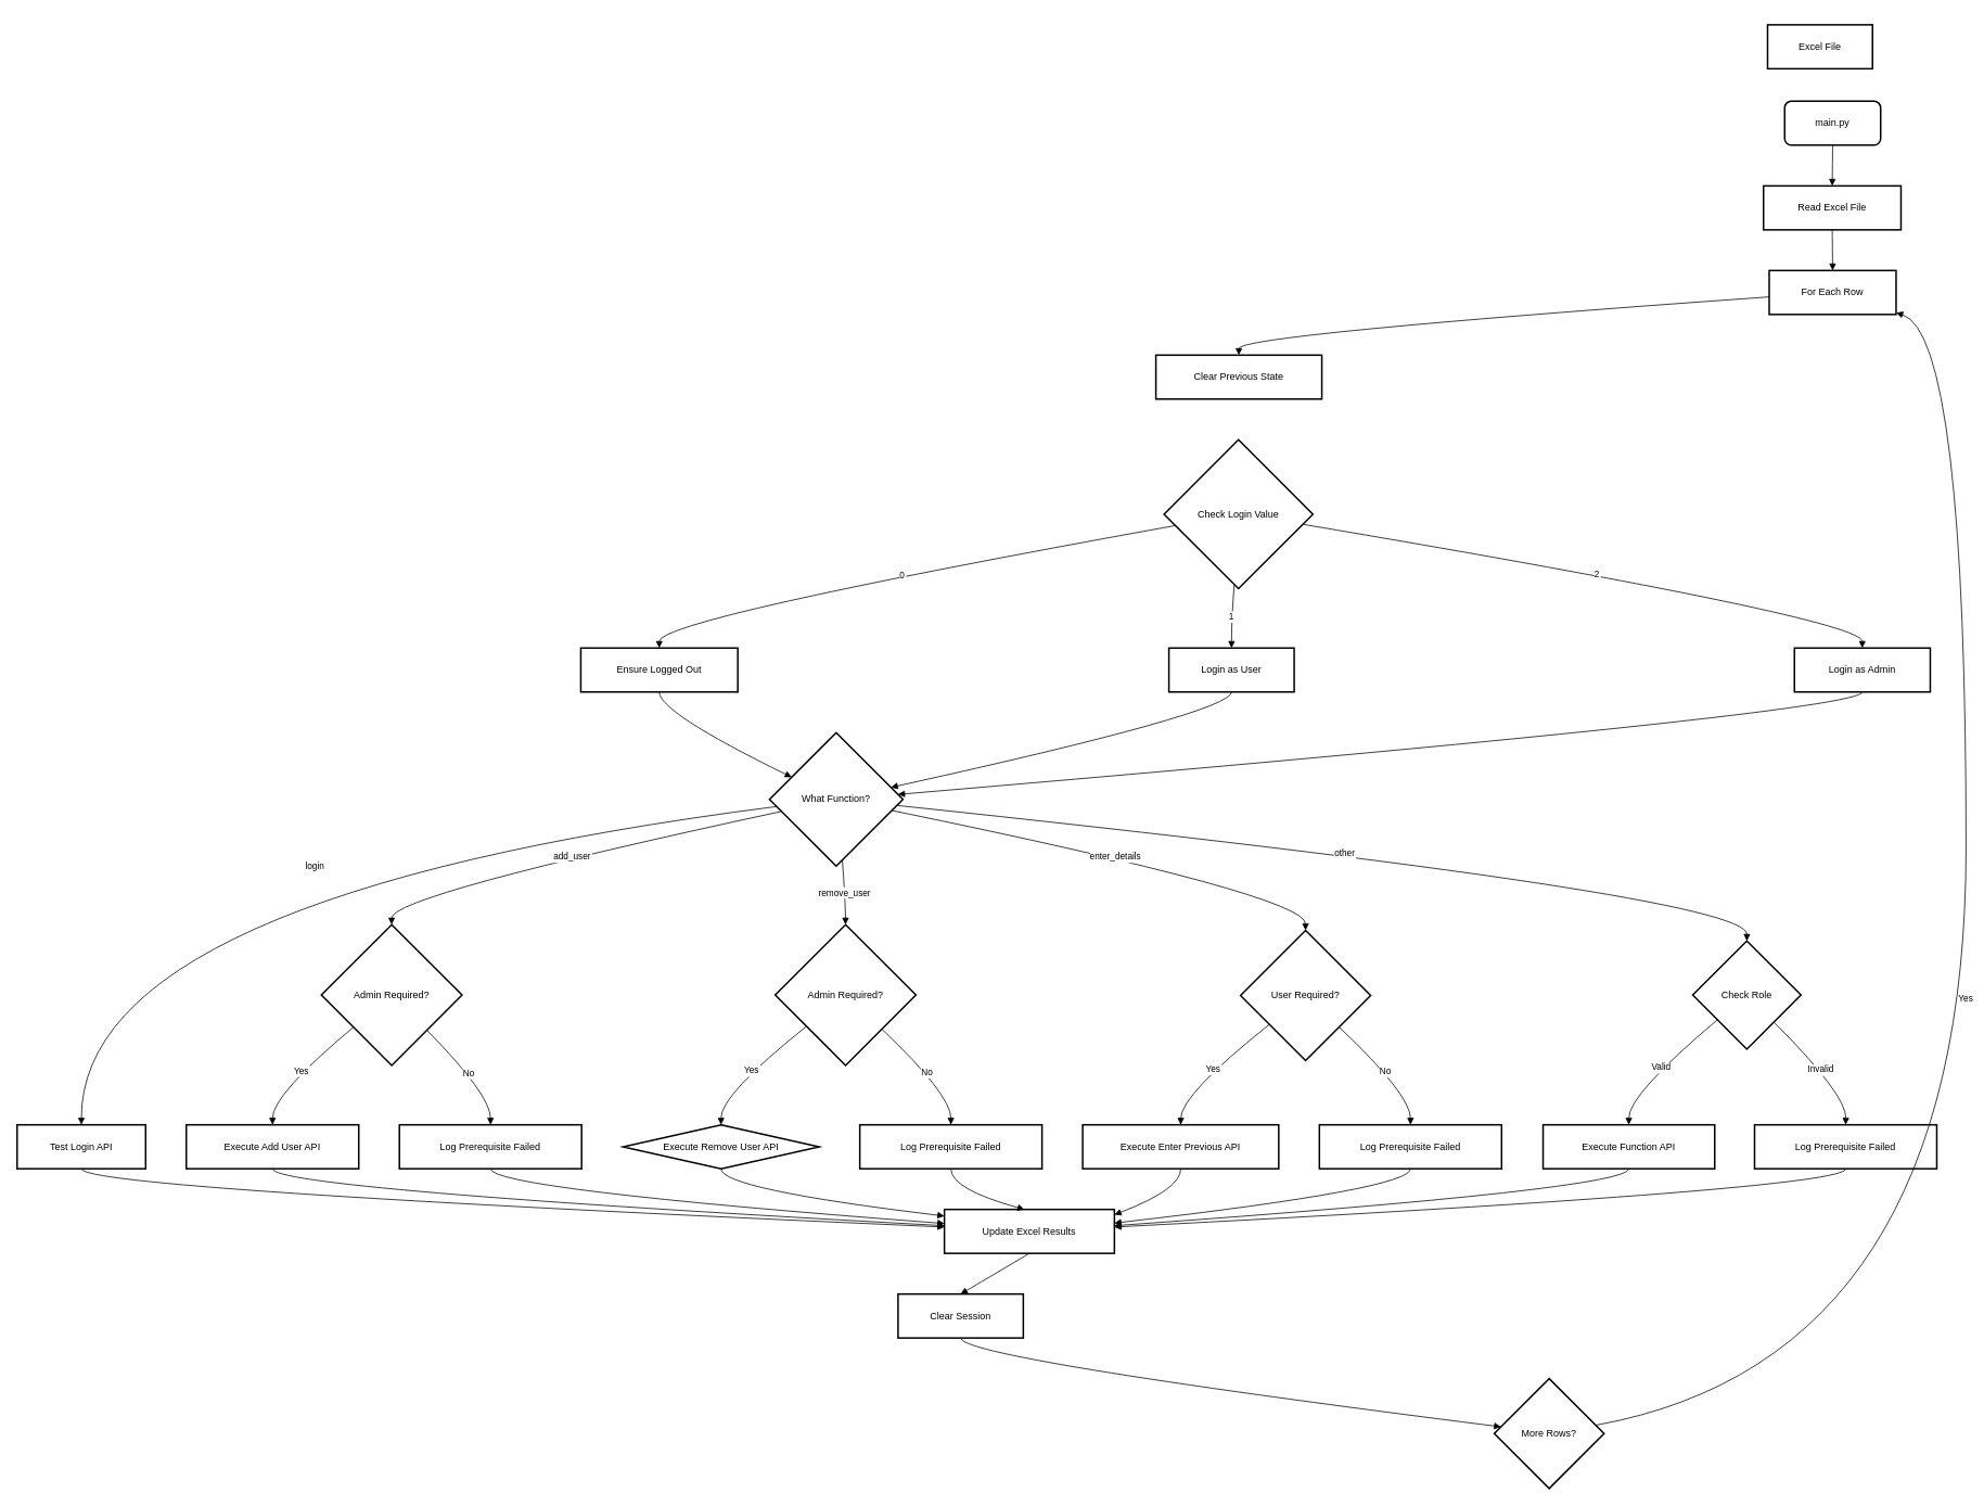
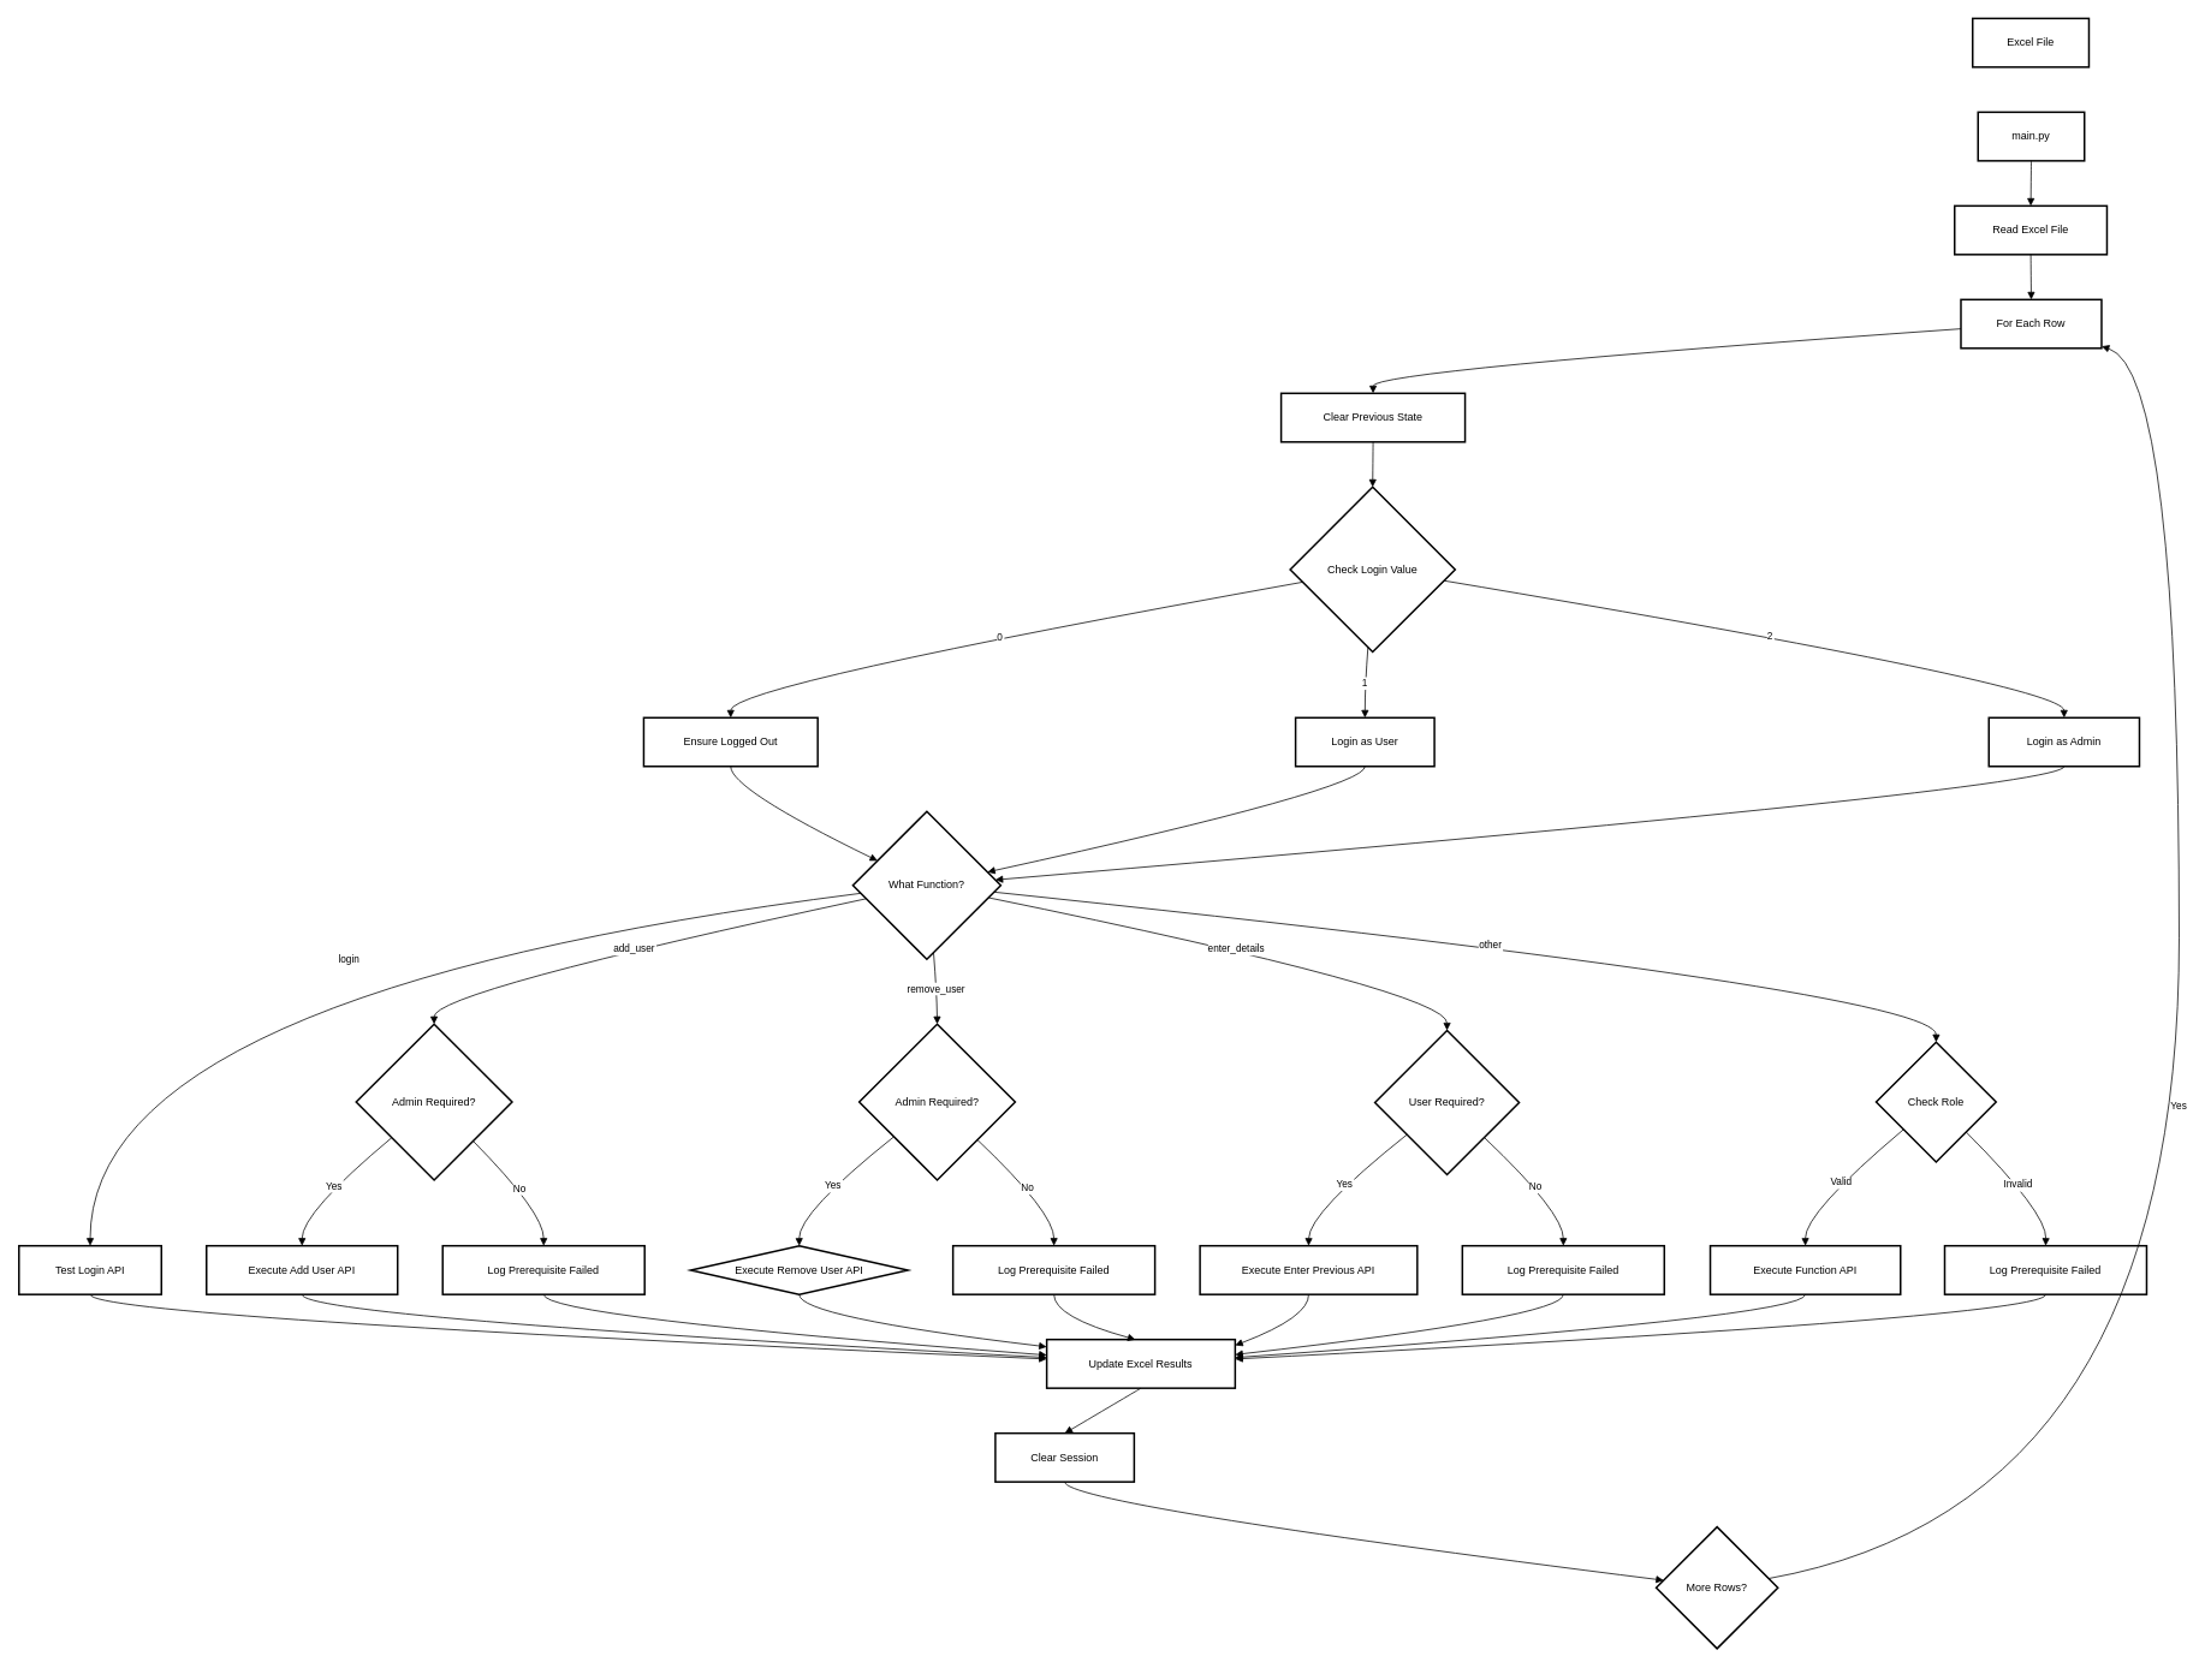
- <mxCell id="2" value="Excel File" style="whiteSpace=wrap;strokeWidth=2;" vertex="1" parent="1"><mxGeometry x="2172" y="30" width="129" height="54" as="geometry" /></mxCell>
+ <mxCell id="2" value="Excel File" style="whiteSpace=wrap;strokeWidth=2;" vertex="1" parent="1"><mxGeometry x="2187" y="20" width="129" height="54" as="geometry" /></mxCell>
- <mxCell id="3" value="main.py" style="whiteSpace=wrap;strokeWidth=2;rounded=1;" vertex="1" parent="1"><mxGeometry x="2193" y="124" width="118" height="54" as="geometry" /></mxCell>
+ <mxCell id="3" value="main.py" style="whiteSpace=wrap;strokeWidth=2;" vertex="1" parent="1"><mxGeometry x="2193" y="124" width="118" height="54" as="geometry" /></mxCell>
+ <mxCell id="31" value="" style="curved=1;startArrow=none;endArrow=block;exitX=0.5;exitY=1;entryX=0.5;entryY=0;rounded=0;" edge="1" parent="1" source="6" target="7"><mxGeometry relative="1" as="geometry"><Array as="points" /></mxGeometry></mxCell>
